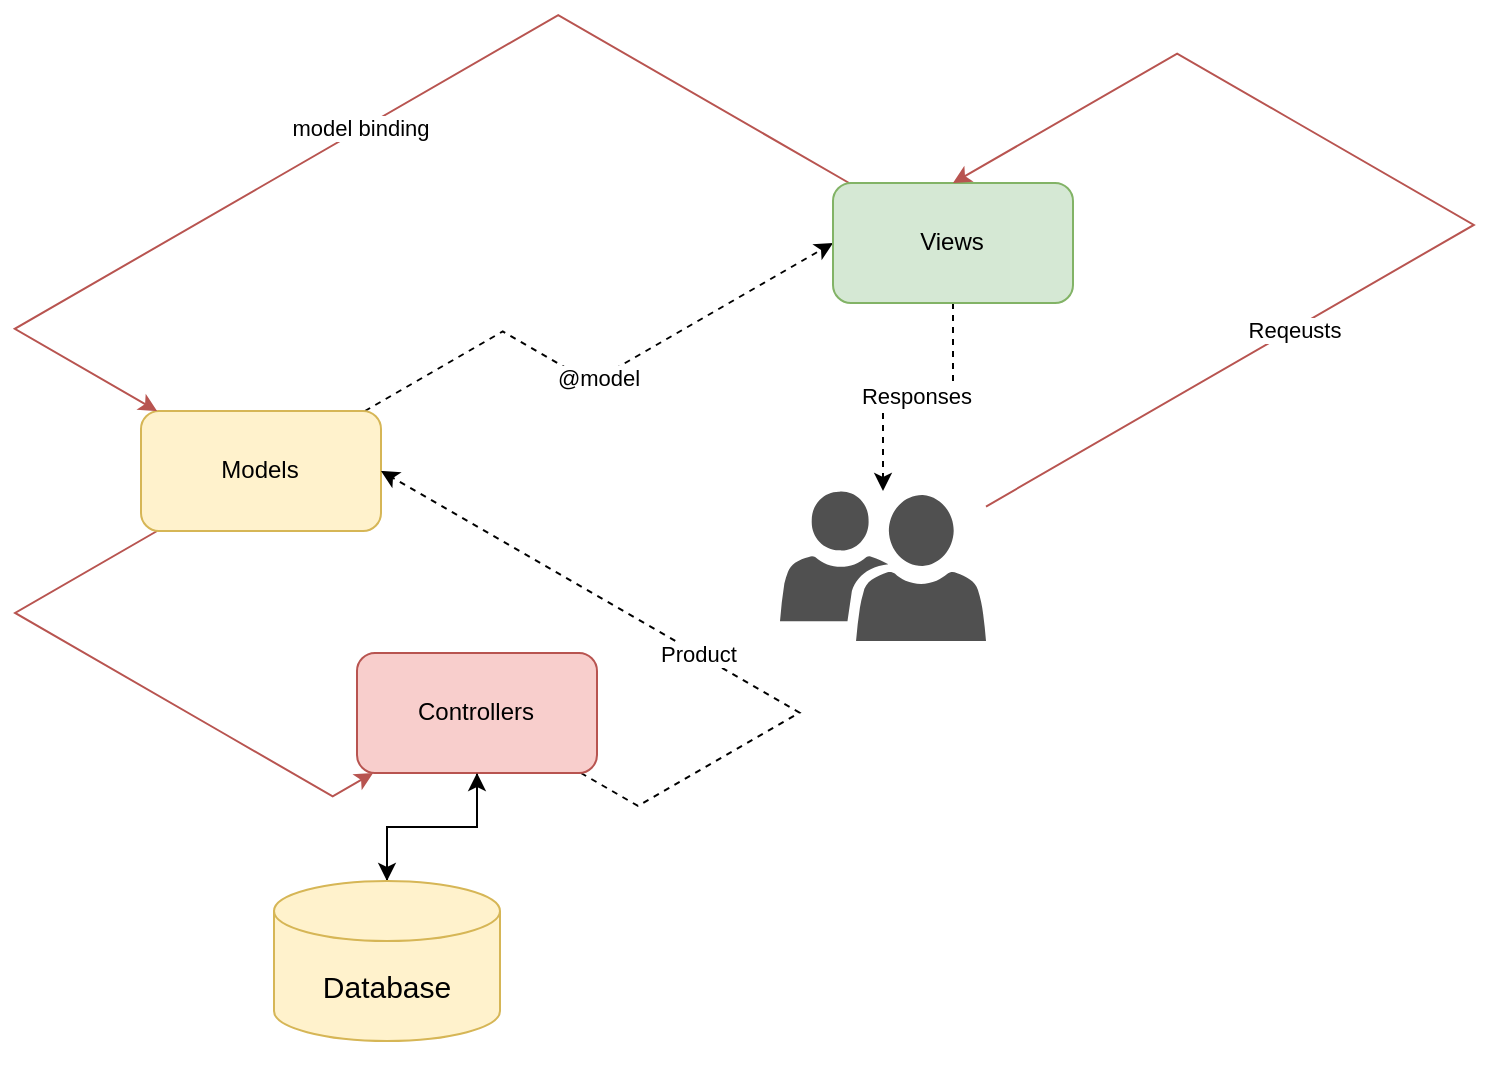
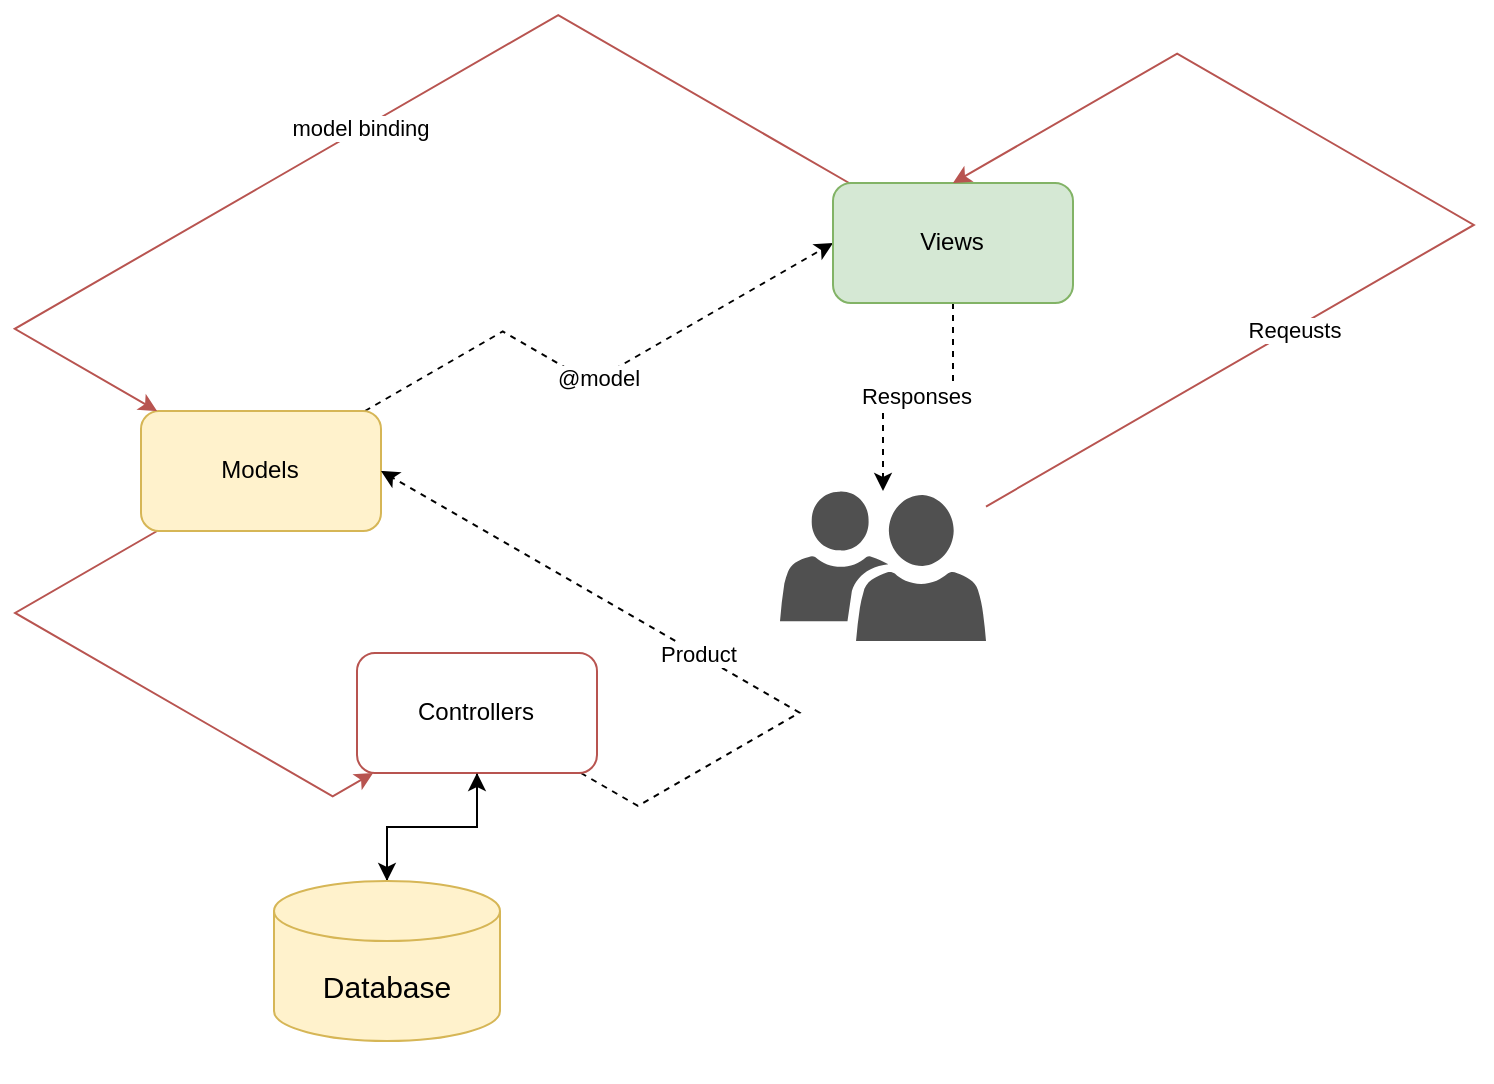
- <mxCell id="10" value="Controllers" style="rounded=1;whiteSpace=wrap;html=1;fillColor=#f8cecc;strokeColor=#b85450;" parent="1" vertex="1"><mxGeometry x="128" y="288" width="120" height="60" as="geometry" /></mxCell>
+ <mxCell id="10" value="Controllers" style="rounded=1;whiteSpace=wrap;html=1;fillColor=#ffffff;strokeColor=#b85450;" parent="1" vertex="1"><mxGeometry x="128" y="288" width="120" height="60" as="geometry" /></mxCell>
